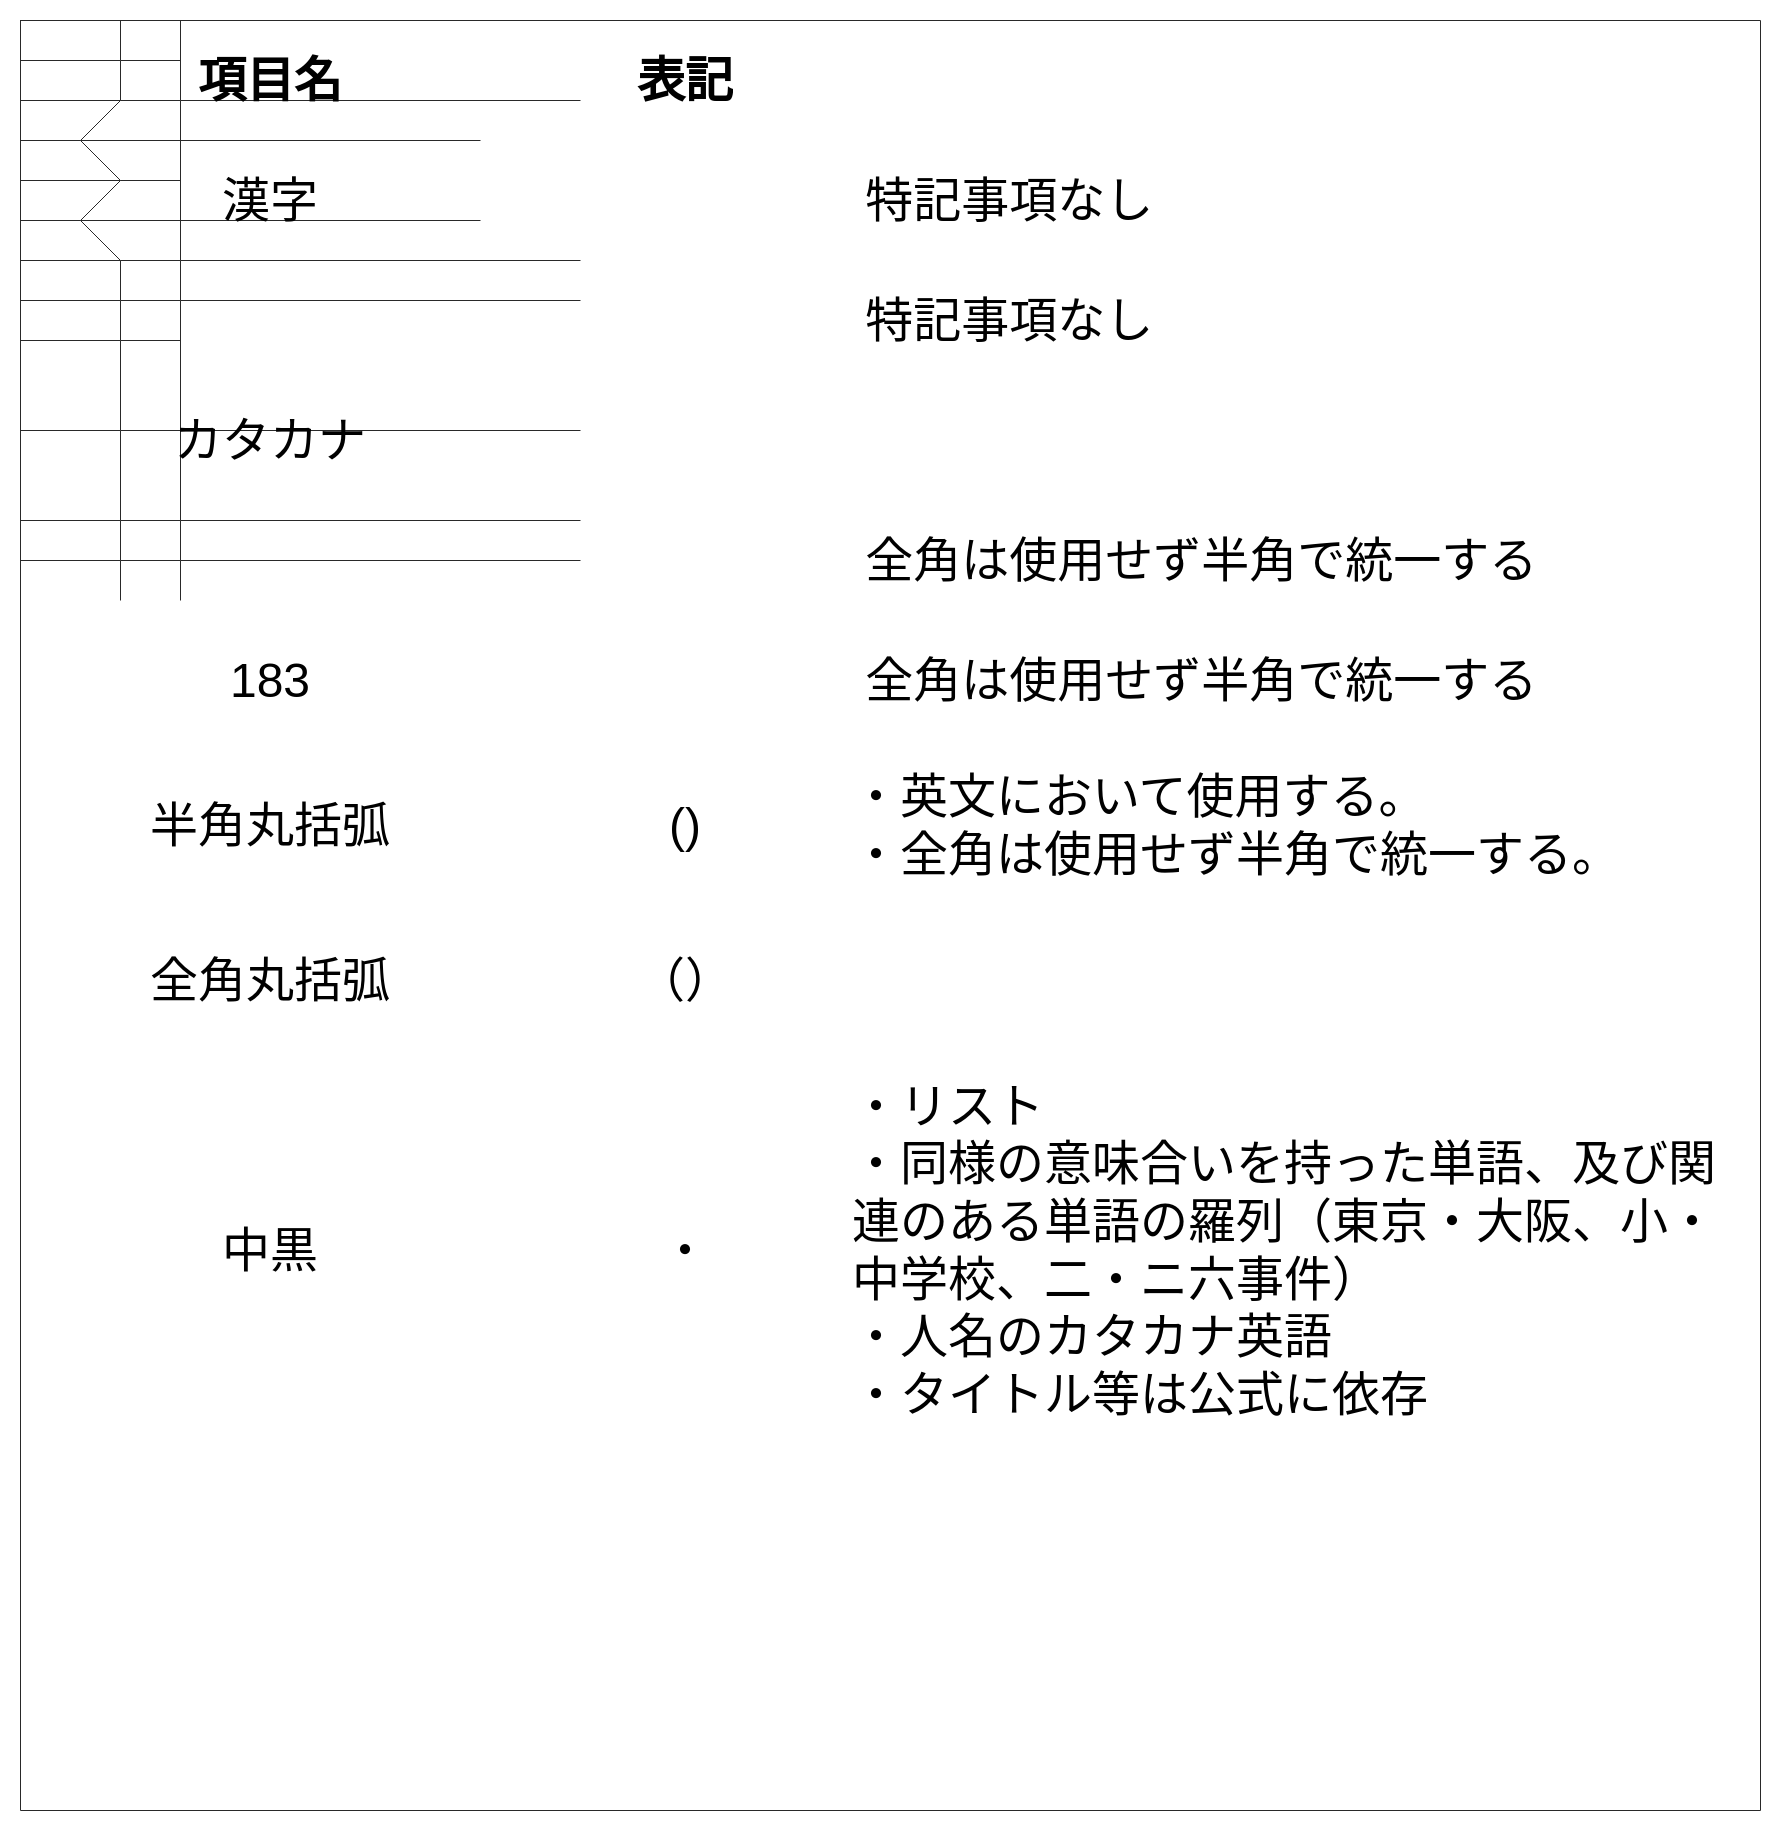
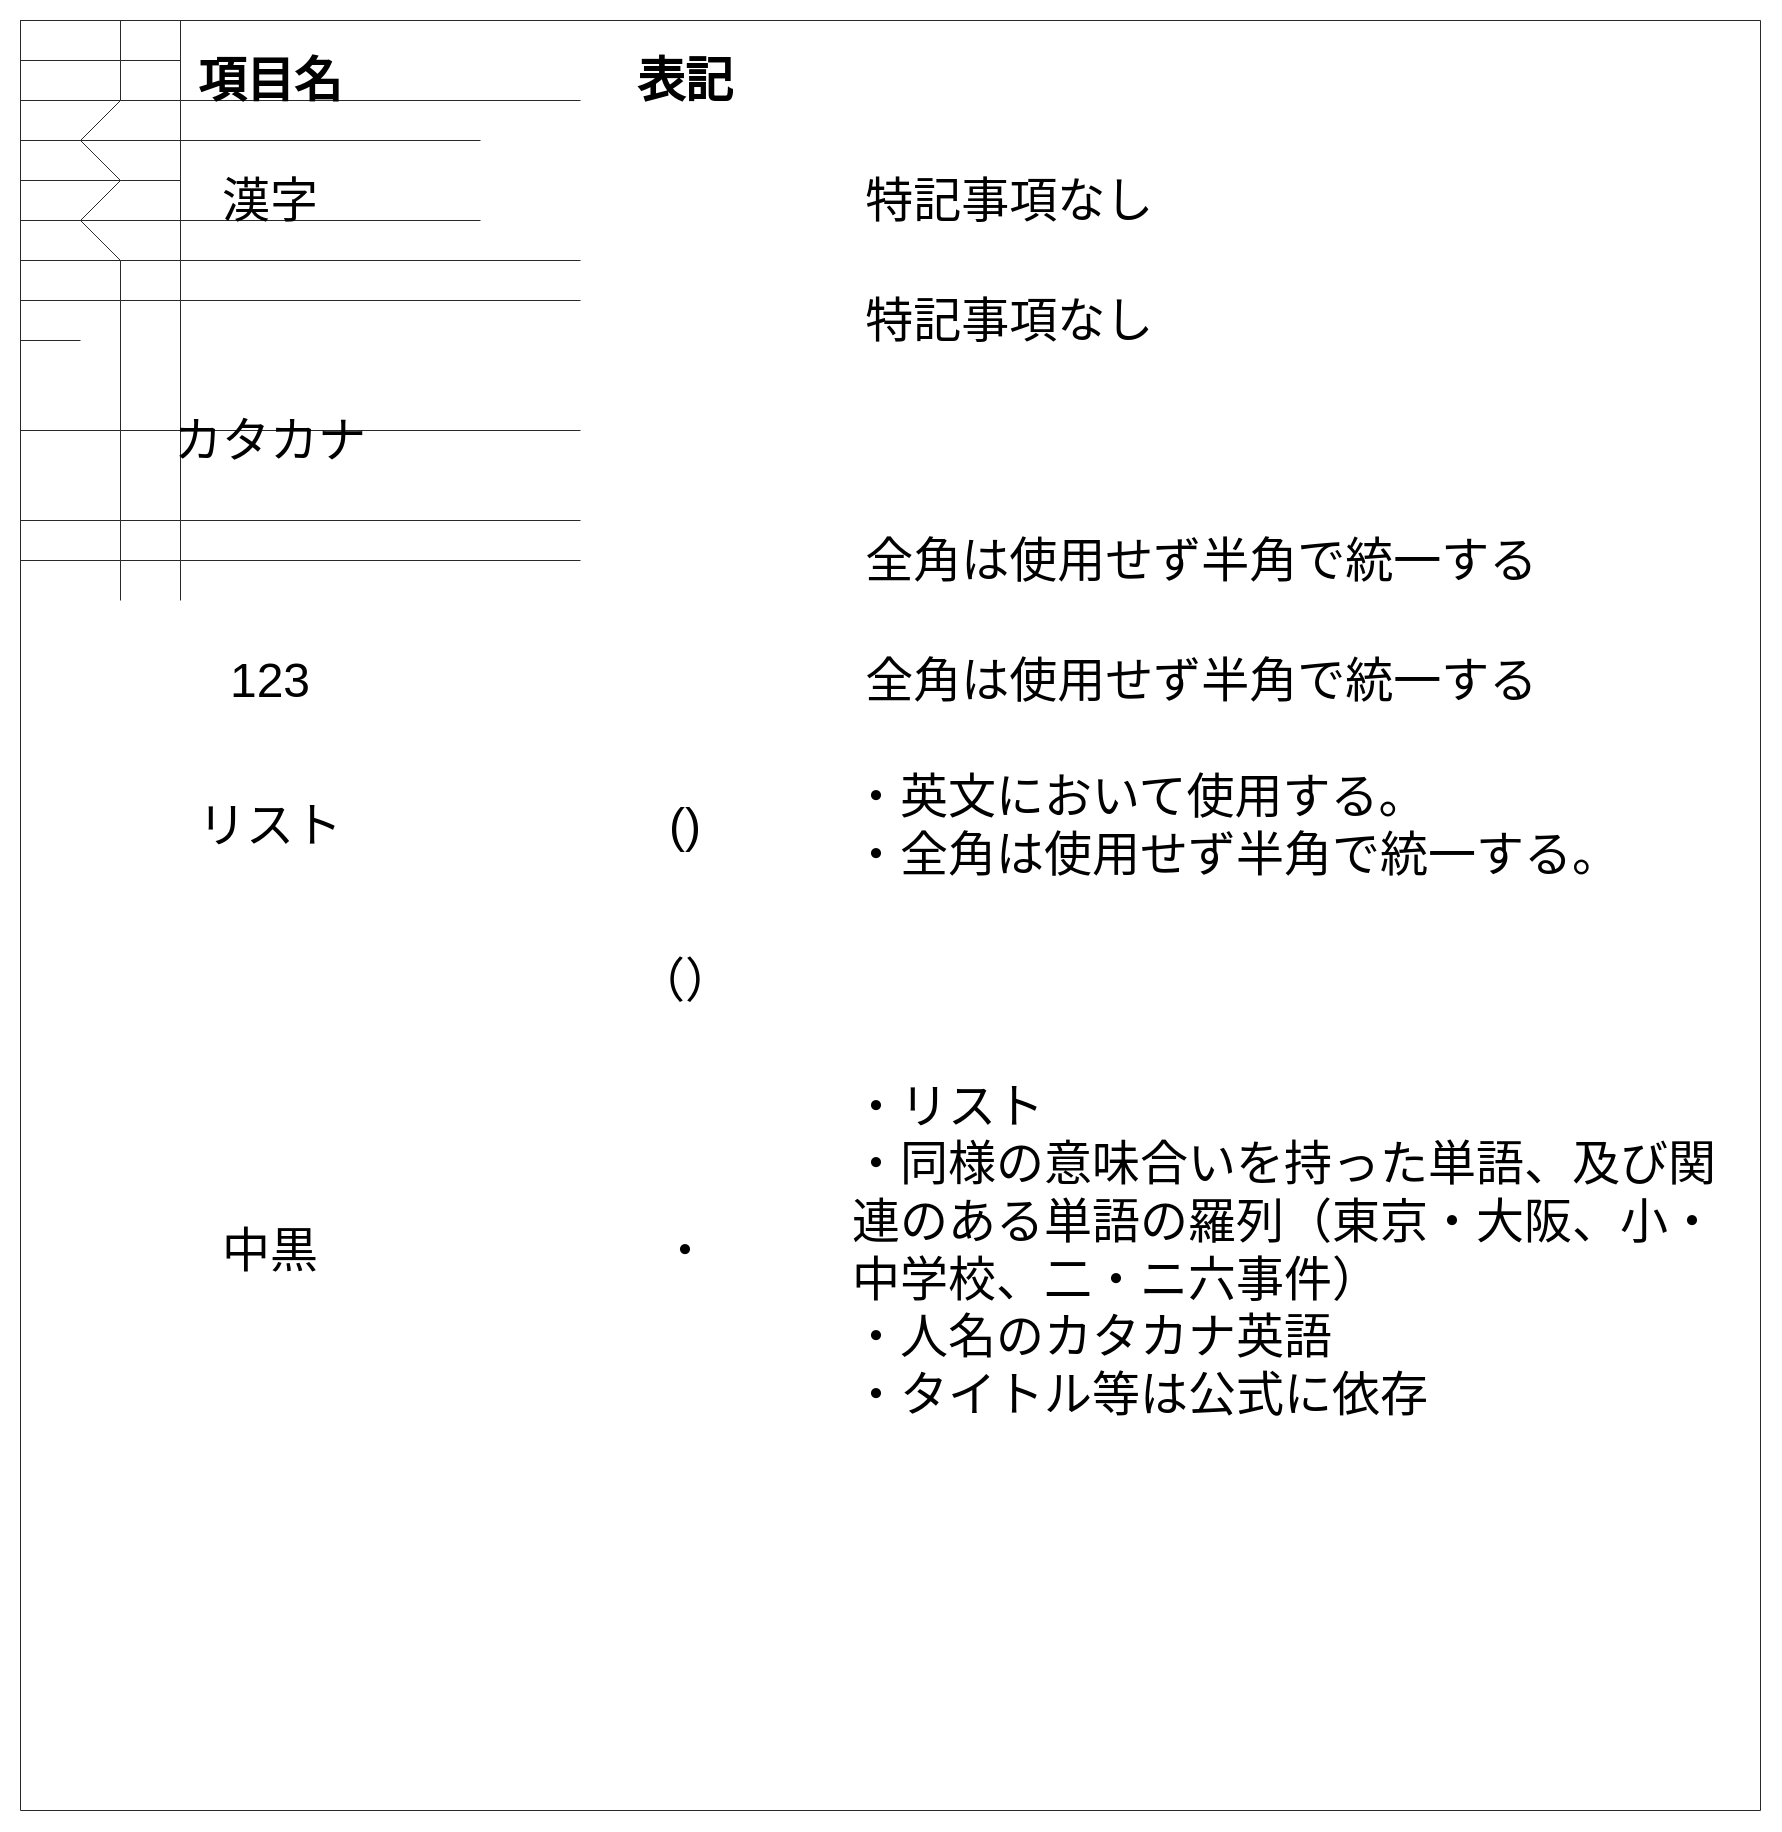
- <mxCell id="20" value="183" style="shape=partialRectangle;html=1;whiteSpace=wrap;connectable=0;overflow=hidden;fillColor=none;top=0;left=0;bottom=0;right=0;pointerEvents=1;fontSize=48;strokeColor=#292929;" parent="19" vertex="1"><mxGeometry width="500" height="120" as="geometry"><mxRectangle width="100" height="40" as="alternateBounds" /></mxGeometry></mxCell>
+ <mxCell id="20" value="123" style="shape=partialRectangle;html=1;whiteSpace=wrap;connectable=0;overflow=hidden;fillColor=none;top=0;left=0;bottom=0;right=0;pointerEvents=1;fontSize=48;strokeColor=#292929;" parent="19" vertex="1"><mxGeometry width="500" height="120" as="geometry"><mxRectangle width="100" height="40" as="alternateBounds" /></mxGeometry></mxCell>
- <mxCell id="24" value="半角丸括弧" style="shape=partialRectangle;html=1;whiteSpace=wrap;connectable=0;overflow=hidden;fillColor=none;top=0;left=0;bottom=0;right=0;pointerEvents=1;fontSize=48;strokeColor=#292929;" parent="23" vertex="1"><mxGeometry width="500" height="170" as="geometry"><mxRectangle width="100" height="40" as="alternateBounds" /></mxGeometry></mxCell>
+ <mxCell id="24" value="リスト" style="shape=partialRectangle;html=1;whiteSpace=wrap;connectable=0;overflow=hidden;fillColor=none;top=0;left=0;bottom=0;right=0;pointerEvents=1;fontSize=48;strokeColor=#292929;" parent="23" vertex="1"><mxGeometry width="500" height="170" as="geometry"><mxRectangle width="100" height="40" as="alternateBounds" /></mxGeometry></mxCell>
- <mxCell id="28" value="全角丸括弧" style="shape=partialRectangle;html=1;whiteSpace=wrap;connectable=0;overflow=hidden;fillColor=none;top=0;left=0;bottom=0;right=0;pointerEvents=1;fontSize=48;strokeColor=#292929;" parent="27" vertex="1"><mxGeometry width="500" height="140" as="geometry"><mxRectangle width="100" height="40" as="alternateBounds" /></mxGeometry></mxCell>
